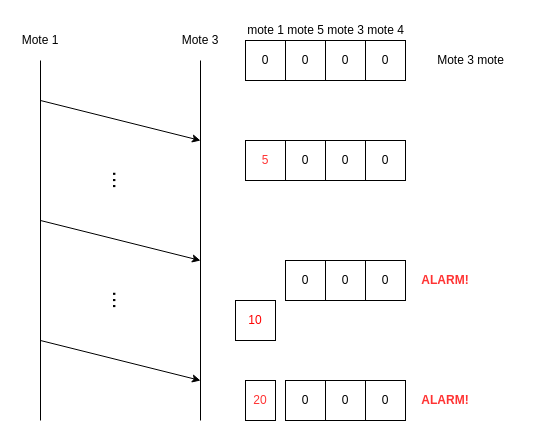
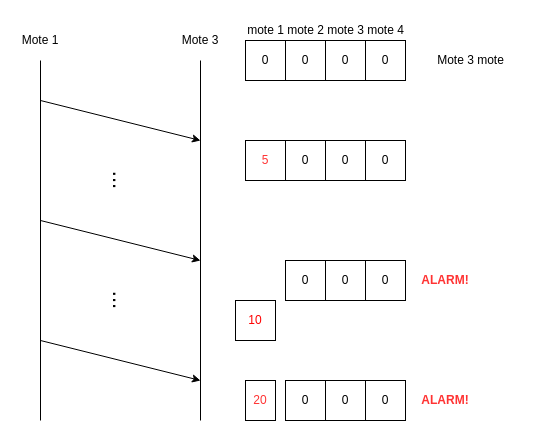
- <mxCell id="11" value="mote 5" style="text;html=1;align=center;verticalAlign=middle;resizable=0;points=[];autosize=1;strokeColor=none;" vertex="1" parent="1"><mxGeometry x="280" y="20" width="50" height="20" as="geometry" /></mxCell>
+ <mxCell id="11" value="mote 2" style="text;html=1;align=center;verticalAlign=middle;resizable=0;points=[];autosize=1;strokeColor=none;" vertex="1" parent="1"><mxGeometry x="280" y="20" width="50" height="20" as="geometry" /></mxCell>
